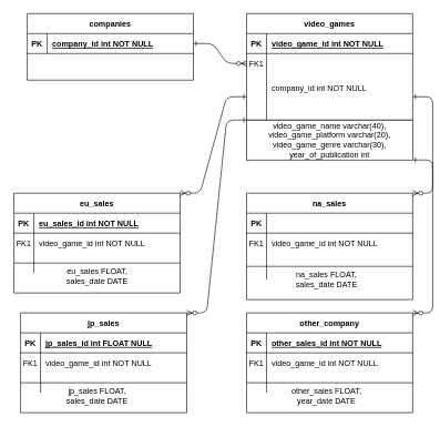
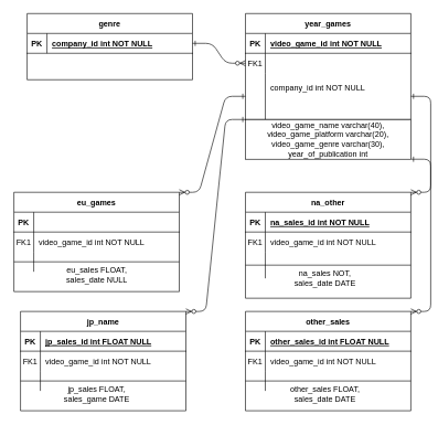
- <mxCell id="24" value="companies" style="shape=table;startSize=30;container=1;collapsible=1;childLayout=tableLayout;fixedRows=1;rowLines=0;fontStyle=1;align=center;resizeLast=1;fontColor=default;" parent="1" vertex="1"><mxGeometry x="40" y="20" width="250" height="100" as="geometry" /></mxCell>
+ <mxCell id="24" value="genre" style="shape=table;startSize=30;container=1;collapsible=1;childLayout=tableLayout;fixedRows=1;rowLines=0;fontStyle=1;align=center;resizeLast=1;fontColor=default;" parent="1" vertex="1"><mxGeometry x="40" y="20" width="250" height="100" as="geometry" /></mxCell>
- <mxCell id="3" value="video_games" style="shape=table;startSize=30;container=1;collapsible=1;childLayout=tableLayout;fixedRows=1;rowLines=0;fontStyle=1;align=center;resizeLast=1;fontColor=default;fillColor=default;strokeColor=default;" parent="1" vertex="1"><mxGeometry x="370" y="20" width="250" height="160" as="geometry" /></mxCell>
+ <mxCell id="3" value="year_games" style="shape=table;startSize=30;container=1;collapsible=1;childLayout=tableLayout;fixedRows=1;rowLines=0;fontStyle=1;align=center;resizeLast=1;fontColor=default;fillColor=default;strokeColor=default;" parent="1" vertex="1"><mxGeometry x="370" y="20" width="250" height="160" as="geometry" /></mxCell>
- <mxCell id="43" value="eu_sales" style="shape=table;startSize=30;container=1;collapsible=1;childLayout=tableLayout;fixedRows=1;rowLines=0;fontStyle=1;align=center;resizeLast=1;fillColor=default;strokeColor=default;fontColor=default;" parent="1" vertex="1"><mxGeometry x="20" y="290" width="250" height="150" as="geometry" /></mxCell>
+ <mxCell id="43" value="eu_games" style="shape=table;startSize=30;container=1;collapsible=1;childLayout=tableLayout;fixedRows=1;rowLines=0;fontStyle=1;align=center;resizeLast=1;fillColor=default;strokeColor=default;fontColor=default;" parent="1" vertex="1"><mxGeometry x="20" y="290" width="250" height="150" as="geometry" /></mxCell>
- <mxCell id="13" value="na_sales" style="shape=table;startSize=30;container=1;collapsible=1;childLayout=tableLayout;fixedRows=1;rowLines=0;fontStyle=1;align=center;resizeLast=1;fillColor=default;strokeColor=default;fontColor=default;" parent="1" vertex="1"><mxGeometry x="370" y="290" width="250" height="160" as="geometry" /></mxCell>
+ <mxCell id="13" value="na_other" style="shape=table;startSize=30;container=1;collapsible=1;childLayout=tableLayout;fixedRows=1;rowLines=0;fontStyle=1;align=center;resizeLast=1;fillColor=default;strokeColor=default;fontColor=default;" parent="1" vertex="1"><mxGeometry x="370" y="290" width="250" height="160" as="geometry" /></mxCell>
- <mxCell id="46" value="eu_sales_id int NOT NULL " style="shape=partialRectangle;overflow=hidden;connectable=0;fillColor=none;top=0;left=0;bottom=0;right=0;align=left;spacingLeft=6;fontStyle=5;fontColor=default;" parent="44" vertex="1"><mxGeometry x="30" width="220" height="30" as="geometry"><mxRectangle width="220" height="30" as="alternateBounds" /></mxGeometry></mxCell>
+ <mxCell id="16" value="na_sales_id int NOT NULL " style="shape=partialRectangle;overflow=hidden;connectable=0;fillColor=none;top=0;left=0;bottom=0;right=0;align=left;spacingLeft=6;fontStyle=5;fontColor=default;" parent="14" vertex="1"><mxGeometry x="30" width="220" height="30" as="geometry"><mxRectangle width="220" height="30" as="alternateBounds" /></mxGeometry></mxCell>
- <mxCell id="65" value="&lt;div&gt;eu_sales FLOAT,&lt;/div&gt;&lt;div&gt;sales_date DATE&lt;br&gt;&lt;/div&gt;" style="text;html=1;align=center;verticalAlign=middle;resizable=0;points=[];autosize=1;strokeColor=none;fillColor=none;fontColor=default;" parent="1" vertex="1"><mxGeometry x="90" y="400" width="110" height="30" as="geometry" /></mxCell>
+ <mxCell id="65" value="&lt;div&gt;eu_sales FLOAT,&lt;/div&gt;&lt;div&gt;sales_date NULL&lt;br&gt;&lt;/div&gt;" style="text;html=1;align=center;verticalAlign=middle;resizable=0;points=[];autosize=1;strokeColor=none;fillColor=none;fontColor=default;" parent="1" vertex="1"><mxGeometry x="90" y="400" width="110" height="30" as="geometry" /></mxCell>
- <mxCell id="31" value="&lt;div&gt;na_sales FLOAT,&lt;/div&gt;&lt;div&gt;sales_date DATE&lt;br&gt;&lt;/div&gt;" style="text;html=1;align=center;verticalAlign=middle;resizable=0;points=[];autosize=1;strokeColor=none;fillColor=none;fontColor=default;" parent="1" vertex="1"><mxGeometry x="435" y="405" width="110" height="30" as="geometry" /></mxCell>
+ <mxCell id="31" value="&lt;div&gt;na_sales NOT,&lt;/div&gt;&lt;div&gt;sales_date DATE&lt;br&gt;&lt;/div&gt;" style="text;html=1;align=center;verticalAlign=middle;resizable=0;points=[];autosize=1;strokeColor=none;fillColor=none;fontColor=default;" parent="1" vertex="1"><mxGeometry x="435" y="405" width="110" height="30" as="geometry" /></mxCell>
- <mxCell id="54" value="jp_sales" style="shape=table;startSize=30;container=1;collapsible=1;childLayout=tableLayout;fixedRows=1;rowLines=0;fontStyle=1;align=center;resizeLast=1;fillColor=default;strokeColor=default;fontColor=default;" parent="1" vertex="1"><mxGeometry x="30" y="470" width="250" height="150" as="geometry" /></mxCell>
+ <mxCell id="54" value="jp_name" style="shape=table;startSize=30;container=1;collapsible=1;childLayout=tableLayout;fixedRows=1;rowLines=0;fontStyle=1;align=center;resizeLast=1;fillColor=default;strokeColor=default;fontColor=default;" parent="1" vertex="1"><mxGeometry x="30" y="470" width="250" height="150" as="geometry" /></mxCell>
- <mxCell id="32" value="other_company" style="shape=table;startSize=30;container=1;collapsible=1;childLayout=tableLayout;fixedRows=1;rowLines=0;fontStyle=1;align=center;resizeLast=1;fillColor=default;strokeColor=default;fontColor=default;" parent="1" vertex="1"><mxGeometry x="370" y="470" width="250" height="150" as="geometry" /></mxCell>
+ <mxCell id="32" value="other_sales" style="shape=table;startSize=30;container=1;collapsible=1;childLayout=tableLayout;fixedRows=1;rowLines=0;fontStyle=1;align=center;resizeLast=1;fillColor=default;strokeColor=default;fontColor=default;" parent="1" vertex="1"><mxGeometry x="370" y="470" width="250" height="150" as="geometry" /></mxCell>
- <mxCell id="35" value="other_sales_id int NOT NULL " style="shape=partialRectangle;overflow=hidden;connectable=0;fillColor=none;top=0;left=0;bottom=0;right=0;align=left;spacingLeft=6;fontStyle=5;fontColor=default;" parent="33" vertex="1"><mxGeometry x="30" width="220" height="30" as="geometry"><mxRectangle width="220" height="30" as="alternateBounds" /></mxGeometry></mxCell>
+ <mxCell id="35" value="other_sales_id int FLOAT NULL " style="shape=partialRectangle;overflow=hidden;connectable=0;fillColor=none;top=0;left=0;bottom=0;right=0;align=left;spacingLeft=6;fontStyle=5;fontColor=default;" parent="33" vertex="1"><mxGeometry x="30" width="220" height="30" as="geometry"><mxRectangle width="220" height="30" as="alternateBounds" /></mxGeometry></mxCell>
- <mxCell id="67" value="&lt;div&gt;jp_sales FLOAT,&lt;/div&gt;&lt;div&gt;sales_date DATE&lt;br&gt;&lt;/div&gt;" style="text;html=1;align=center;verticalAlign=middle;resizable=0;points=[];autosize=1;strokeColor=none;fillColor=none;fontColor=default;" parent="1" vertex="1"><mxGeometry x="90" y="580" width="110" height="30" as="geometry" /></mxCell>
+ <mxCell id="67" value="&lt;div&gt;jp_sales FLOAT,&lt;/div&gt;&lt;div&gt;sales_game DATE&lt;br&gt;&lt;/div&gt;" style="text;html=1;align=center;verticalAlign=middle;resizable=0;points=[];autosize=1;strokeColor=none;fillColor=none;fontColor=default;" parent="1" vertex="1"><mxGeometry x="90" y="580" width="110" height="30" as="geometry" /></mxCell>
- <mxCell id="66" value="&lt;div&gt;other_sales FLOAT,&lt;/div&gt;&lt;div&gt;year_date DATE&lt;br&gt;&lt;/div&gt;" style="text;html=1;align=center;verticalAlign=middle;resizable=0;points=[];autosize=1;strokeColor=none;fillColor=none;fontColor=default;" parent="1" vertex="1"><mxGeometry x="430" y="580" width="120" height="30" as="geometry" /></mxCell>
+ <mxCell id="66" value="&lt;div&gt;other_sales FLOAT,&lt;/div&gt;&lt;div&gt;sales_date DATE&lt;br&gt;&lt;/div&gt;" style="text;html=1;align=center;verticalAlign=middle;resizable=0;points=[];autosize=1;strokeColor=none;fillColor=none;fontColor=default;" parent="1" vertex="1"><mxGeometry x="430" y="580" width="120" height="30" as="geometry" /></mxCell>
